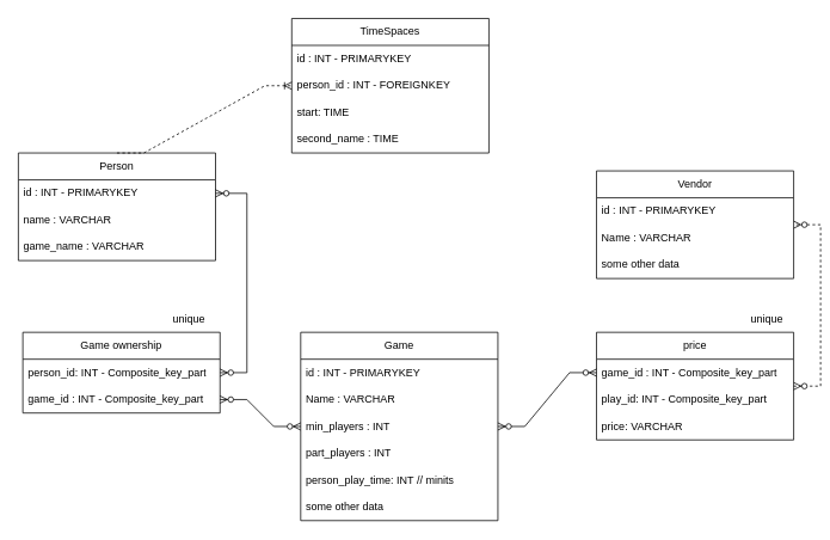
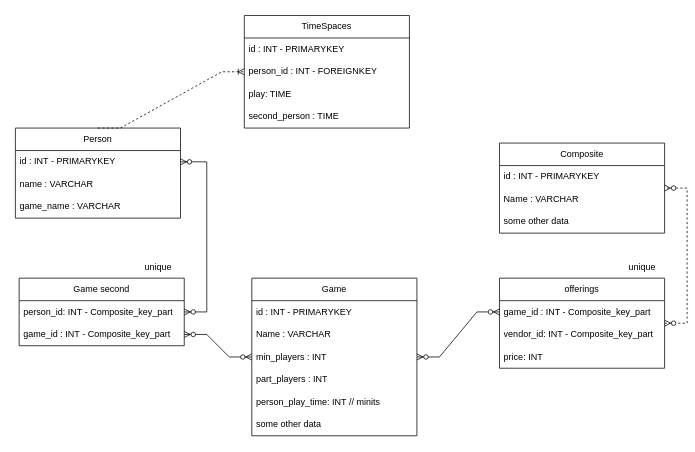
- <mxCell id="27" value="start: TIME" style="text;strokeColor=none;fillColor=none;align=left;verticalAlign=middle;spacingLeft=4;spacingRight=4;overflow=hidden;points=[[0,0.5],[1,0.5]];portConstraint=eastwest;rotatable=0;whiteSpace=wrap;html=1;" vertex="1" parent="24"><mxGeometry y="90" width="220" height="30" as="geometry" /></mxCell>
+ <mxCell id="27" value="play: TIME" style="text;strokeColor=none;fillColor=none;align=left;verticalAlign=middle;spacingLeft=4;spacingRight=4;overflow=hidden;points=[[0,0.5],[1,0.5]];portConstraint=eastwest;rotatable=0;whiteSpace=wrap;html=1;" vertex="1" parent="24"><mxGeometry y="90" width="220" height="30" as="geometry" /></mxCell>
- <mxCell id="28" value="second_name : TIME " style="text;strokeColor=none;fillColor=none;align=left;verticalAlign=middle;spacingLeft=4;spacingRight=4;overflow=hidden;points=[[0,0.5],[1,0.5]];portConstraint=eastwest;rotatable=0;whiteSpace=wrap;html=1;" vertex="1" parent="24"><mxGeometry y="120" width="220" height="30" as="geometry" /></mxCell>
+ <mxCell id="28" value="second_person : TIME " style="text;strokeColor=none;fillColor=none;align=left;verticalAlign=middle;spacingLeft=4;spacingRight=4;overflow=hidden;points=[[0,0.5],[1,0.5]];portConstraint=eastwest;rotatable=0;whiteSpace=wrap;html=1;" vertex="1" parent="24"><mxGeometry y="120" width="220" height="30" as="geometry" /></mxCell>
- <mxCell id="13" value="Vendor" style="swimlane;fontStyle=0;childLayout=stackLayout;horizontal=1;startSize=30;horizontalStack=0;resizeParent=1;resizeParentMax=0;resizeLast=0;collapsible=1;marginBottom=0;whiteSpace=wrap;html=1;" vertex="1" parent="1"><mxGeometry x="665" y="190" width="220" height="120" as="geometry" /></mxCell>
+ <mxCell id="13" value="Composite" style="swimlane;fontStyle=0;childLayout=stackLayout;horizontal=1;startSize=30;horizontalStack=0;resizeParent=1;resizeParentMax=0;resizeLast=0;collapsible=1;marginBottom=0;whiteSpace=wrap;html=1;" vertex="1" parent="1"><mxGeometry x="665" y="190" width="220" height="120" as="geometry" /></mxCell>
- <mxCell id="17" value="Game ownership" style="swimlane;fontStyle=0;childLayout=stackLayout;horizontal=1;startSize=30;horizontalStack=0;resizeParent=1;resizeParentMax=0;resizeLast=0;collapsible=1;marginBottom=0;whiteSpace=wrap;html=1;" vertex="1" parent="1"><mxGeometry x="25" y="370" width="220" height="90" as="geometry" /></mxCell>
+ <mxCell id="17" value="Game second" style="swimlane;fontStyle=0;childLayout=stackLayout;horizontal=1;startSize=30;horizontalStack=0;resizeParent=1;resizeParentMax=0;resizeLast=0;collapsible=1;marginBottom=0;whiteSpace=wrap;html=1;" vertex="1" parent="1"><mxGeometry x="25" y="370" width="220" height="90" as="geometry" /></mxCell>
- <mxCell id="20" value="price" style="swimlane;fontStyle=0;childLayout=stackLayout;horizontal=1;startSize=30;horizontalStack=0;resizeParent=1;resizeParentMax=0;resizeLast=0;collapsible=1;marginBottom=0;whiteSpace=wrap;html=1;" vertex="1" parent="1"><mxGeometry x="665" y="370" width="220" height="120" as="geometry" /></mxCell>
+ <mxCell id="20" value="offerings" style="swimlane;fontStyle=0;childLayout=stackLayout;horizontal=1;startSize=30;horizontalStack=0;resizeParent=1;resizeParentMax=0;resizeLast=0;collapsible=1;marginBottom=0;whiteSpace=wrap;html=1;" vertex="1" parent="1"><mxGeometry x="665" y="370" width="220" height="120" as="geometry" /></mxCell>
- <mxCell id="22" value="play_id: INT - Composite_key_part " style="text;strokeColor=none;fillColor=none;align=left;verticalAlign=middle;spacingLeft=4;spacingRight=4;overflow=hidden;points=[[0,0.5],[1,0.5]];portConstraint=eastwest;rotatable=0;whiteSpace=wrap;html=1;" vertex="1" parent="20"><mxGeometry y="60" width="220" height="30" as="geometry" /></mxCell>
+ <mxCell id="22" value="vendor_id: INT - Composite_key_part " style="text;strokeColor=none;fillColor=none;align=left;verticalAlign=middle;spacingLeft=4;spacingRight=4;overflow=hidden;points=[[0,0.5],[1,0.5]];portConstraint=eastwest;rotatable=0;whiteSpace=wrap;html=1;" vertex="1" parent="20"><mxGeometry y="60" width="220" height="30" as="geometry" /></mxCell>
- <mxCell id="23" value="price: VARCHAR&amp;nbsp; " style="text;strokeColor=none;fillColor=none;align=left;verticalAlign=middle;spacingLeft=4;spacingRight=4;overflow=hidden;points=[[0,0.5],[1,0.5]];portConstraint=eastwest;rotatable=0;whiteSpace=wrap;html=1;" vertex="1" parent="20"><mxGeometry y="90" width="220" height="30" as="geometry" /></mxCell>
+ <mxCell id="23" value="price: INT&amp;nbsp; " style="text;strokeColor=none;fillColor=none;align=left;verticalAlign=middle;spacingLeft=4;spacingRight=4;overflow=hidden;points=[[0,0.5],[1,0.5]];portConstraint=eastwest;rotatable=0;whiteSpace=wrap;html=1;" vertex="1" parent="20"><mxGeometry y="90" width="220" height="30" as="geometry" /></mxCell>
